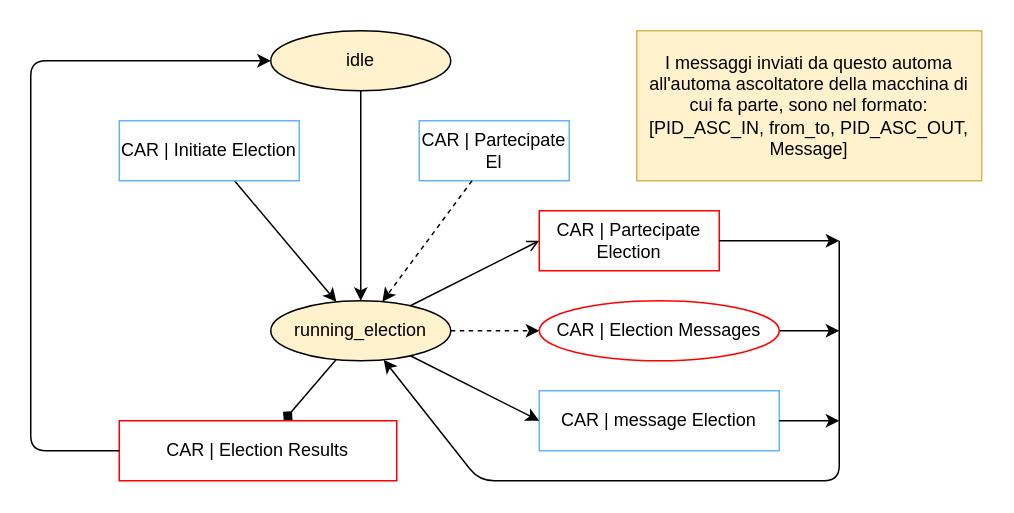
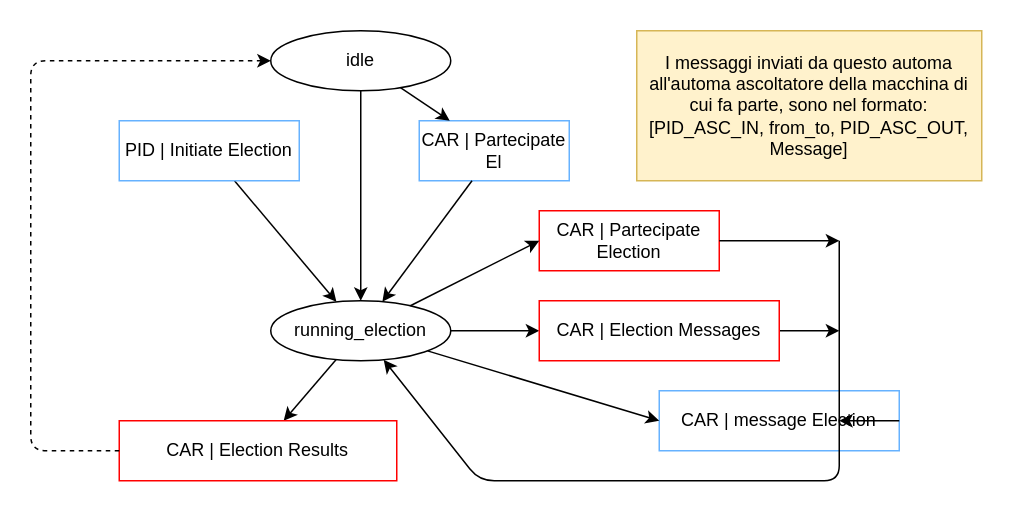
- <mxCell id="7" value="idle" style="ellipse;whiteSpace=wrap;html=1;fillColor=#fff2cc;" parent="1" vertex="1"><mxGeometry x="180" y="20" width="120" height="40" as="geometry" /></mxCell>
+ <mxCell id="7" value="idle" style="ellipse;whiteSpace=wrap;html=1;" parent="1" vertex="1"><mxGeometry x="180" y="20" width="120" height="40" as="geometry" /></mxCell>
+ <mxCell id="12" value="" style="endArrow=classic;html=1;" parent="1" source="7" target="10" edge="1"><mxGeometry width="50" height="50" relative="1" as="geometry"><mxPoint x="420" y="75" as="sourcePoint" /><mxPoint x="470" y="25" as="targetPoint" /></mxGeometry></mxCell>
- <mxCell id="4" value="CAR | Initiate Election" style="rounded=0;whiteSpace=wrap;html=1;strokeColor=#66B2FF;fillColor=none;" parent="1" vertex="1"><mxGeometry x="79" y="80" width="120" height="40" as="geometry" /></mxCell>
+ <mxCell id="4" value="PID | Initiate Election" style="rounded=0;whiteSpace=wrap;html=1;strokeColor=#66B2FF;fillColor=none;" parent="1" vertex="1"><mxGeometry x="79" y="80" width="120" height="40" as="geometry" /></mxCell>
- <mxCell id="9" value="" style="endArrow=classic;html=1;exitX=0;exitY=0.5;exitDx=0;exitDy=0;" parent="1" source="6" target="7" edge="1"><mxGeometry width="50" height="50" relative="1" as="geometry"><mxPoint x="70" y="230" as="sourcePoint" /><mxPoint x="120" y="180" as="targetPoint" /><Array as="points"><mxPoint x="20" y="300" /><mxPoint x="20" y="40" /></Array></mxGeometry></mxCell>
+ <mxCell id="9" value="" style="endArrow=classic;html=1;exitX=0;exitY=0.5;exitDx=0;exitDy=0;dashed=1;" parent="1" source="6" target="7" edge="1"><mxGeometry width="50" height="50" relative="1" as="geometry"><mxPoint x="70" y="230" as="sourcePoint" /><mxPoint x="120" y="180" as="targetPoint" /><Array as="points"><mxPoint x="20" y="300" /><mxPoint x="20" y="40" /></Array></mxGeometry></mxCell>
- <mxCell id="13" value="" style="endArrow=classic;html=1;dashed=1;" parent="1" source="10" target="2" edge="1"><mxGeometry width="50" height="50" relative="1" as="geometry"><mxPoint x="341.064" y="140" as="sourcePoint" /><mxPoint x="450" y="175" as="targetPoint" /></mxGeometry></mxCell>
+ <mxCell id="13" value="" style="endArrow=classic;html=1;" parent="1" source="10" target="2" edge="1"><mxGeometry width="50" height="50" relative="1" as="geometry"><mxPoint x="341.064" y="140" as="sourcePoint" /><mxPoint x="450" y="175" as="targetPoint" /></mxGeometry></mxCell>
- <mxCell id="15" value="" style="endArrow=open;html=1;entryX=0;entryY=0.5;entryDx=0;entryDy=0;" parent="1" source="2" target="11" edge="1"><mxGeometry width="50" height="50" relative="1" as="geometry"><mxPoint x="330" y="250" as="sourcePoint" /><mxPoint x="380" y="200" as="targetPoint" /></mxGeometry></mxCell>
+ <mxCell id="15" value="" style="endArrow=classic;html=1;entryX=0;entryY=0.5;entryDx=0;entryDy=0;" parent="1" source="2" target="11" edge="1"><mxGeometry width="50" height="50" relative="1" as="geometry"><mxPoint x="330" y="250" as="sourcePoint" /><mxPoint x="380" y="200" as="targetPoint" /></mxGeometry></mxCell>
- <mxCell id="2" value="running_election" style="ellipse;whiteSpace=wrap;html=1;fillColor=#fff2cc;" parent="1" vertex="1"><mxGeometry x="180" y="200" width="120" height="40" as="geometry" /></mxCell>
+ <mxCell id="2" value="running_election" style="ellipse;whiteSpace=wrap;html=1;" parent="1" vertex="1"><mxGeometry x="180" y="200" width="120" height="40" as="geometry" /></mxCell>
- <mxCell id="17" value="" style="endArrow=classic;html=1;entryX=0;entryY=0.5;entryDx=0;entryDy=0;dashed=1;" parent="1" source="2" target="22" edge="1"><mxGeometry width="50" height="50" relative="1" as="geometry"><mxPoint x="320" y="300" as="sourcePoint" /><mxPoint x="379" y="235" as="targetPoint" /></mxGeometry></mxCell>
+ <mxCell id="17" value="" style="endArrow=classic;html=1;entryX=0;entryY=0.5;entryDx=0;entryDy=0;" parent="1" source="2" target="22" edge="1"><mxGeometry width="50" height="50" relative="1" as="geometry"><mxPoint x="320" y="300" as="sourcePoint" /><mxPoint x="379" y="235" as="targetPoint" /></mxGeometry></mxCell>
- <mxCell id="22" value="CAR | Election Messages" style="ellipse;whiteSpace=wrap;html=1;strokeColor=#FF0000;fillColor=none;" parent="1" vertex="1"><mxGeometry x="359" y="200" width="160" height="40" as="geometry" /></mxCell>
+ <mxCell id="22" value="CAR | Election Messages" style="rounded=0;whiteSpace=wrap;html=1;strokeColor=#FF0000;fillColor=none;" parent="1" vertex="1"><mxGeometry x="359" y="200" width="160" height="40" as="geometry" /></mxCell>
- <mxCell id="5" value="" style="endArrow=diamond;html=1;" parent="1" source="2" target="6" edge="1"><mxGeometry width="50" height="50" relative="1" as="geometry"><mxPoint x="516" y="250" as="sourcePoint" /><mxPoint x="201.833" y="268" as="targetPoint" /></mxGeometry></mxCell>
+ <mxCell id="5" value="" style="endArrow=classic;html=1;" parent="1" source="2" target="6" edge="1"><mxGeometry width="50" height="50" relative="1" as="geometry"><mxPoint x="516" y="250" as="sourcePoint" /><mxPoint x="201.833" y="268" as="targetPoint" /></mxGeometry></mxCell>
- <mxCell id="14" value="CAR | message Election" style="rounded=0;whiteSpace=wrap;html=1;strokeColor=#66B2FF;fillColor=none;" parent="1" vertex="1"><mxGeometry x="359" y="260" width="160" height="40" as="geometry" /></mxCell>
+ <mxCell id="14" value="CAR | message Election" style="rounded=0;whiteSpace=wrap;html=1;strokeColor=#66B2FF;fillColor=none;" parent="1" vertex="1"><mxGeometry x="439" y="260" width="160" height="40" as="geometry" /></mxCell>
